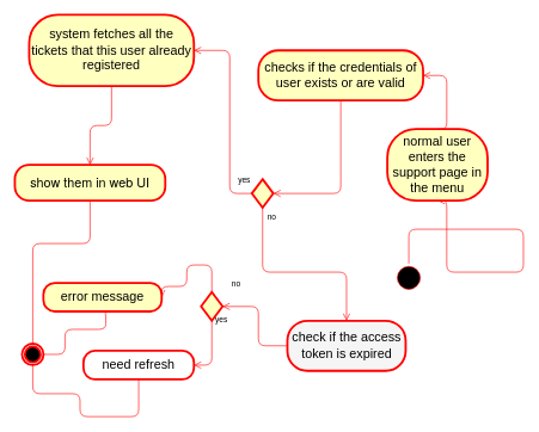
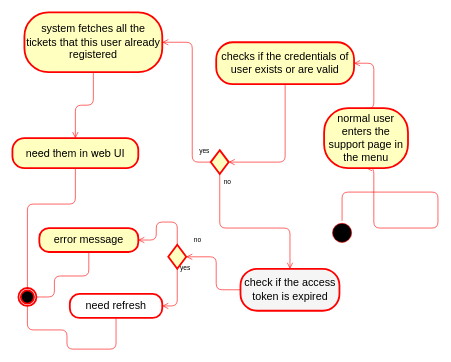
- <mxCell id="9" value="&lt;span style=&quot;font-family: &amp;quot;Helvetica Neue&amp;quot;;&quot;&gt;show them in web UI&lt;/span&gt;" style="rounded=1;whiteSpace=wrap;html=1;arcSize=40;fontColor=#000000;fillColor=#ffffc0;strokeColor=#ff0000;strokeWidth=3;fontSize=18;" vertex="1" parent="1"><mxGeometry x="20" y="230" width="210" height="50" as="geometry" /></mxCell>
+ <mxCell id="9" value="&lt;span style=&quot;font-family: &amp;quot;Helvetica Neue&amp;quot;;&quot;&gt;need them in web UI&lt;/span&gt;" style="rounded=1;whiteSpace=wrap;html=1;arcSize=40;fontColor=#000000;fillColor=#ffffc0;strokeColor=#ff0000;strokeWidth=3;fontSize=18;" vertex="1" parent="1"><mxGeometry x="20" y="230" width="210" height="50" as="geometry" /></mxCell>
- <mxCell id="19" value="error message" style="rounded=1;whiteSpace=wrap;html=1;arcSize=40;fontColor=#000000;fillColor=#ffffc0;strokeColor=#ff0000;strokeWidth=3;fontSize=18;" vertex="1" parent="1"><mxGeometry x="59.87" y="395" width="165.13" height="40" as="geometry" /></mxCell>
+ <mxCell id="19" value="error message" style="rounded=1;whiteSpace=wrap;html=1;arcSize=40;fontColor=#000000;fillColor=#ffffc0;strokeColor=#ff0000;strokeWidth=3;fontSize=18;" vertex="1" parent="1"><mxGeometry x="64.87" y="380" width="165.13" height="40" as="geometry" /></mxCell>
